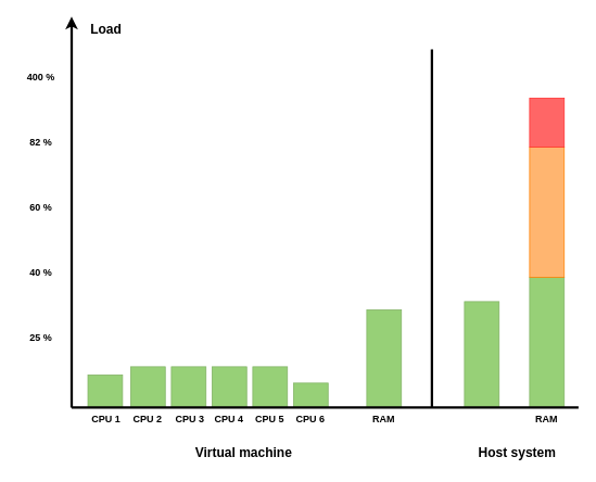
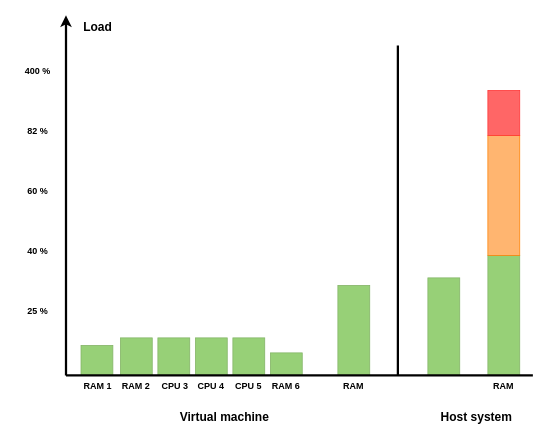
- <mxCell id="18" value="CPU 1" style="text;html=1;strokeColor=none;fillColor=none;align=center;verticalAlign=middle;whiteSpace=wrap;rounded=0;fontStyle=1" vertex="1" parent="1"><mxGeometry x="100" y="500" width="60" height="30" as="geometry" /></mxCell>
+ <mxCell id="18" value="RAM 1" style="text;html=1;strokeColor=none;fillColor=none;align=center;verticalAlign=middle;whiteSpace=wrap;rounded=0;fontStyle=1" vertex="1" parent="1"><mxGeometry x="100" y="500" width="60" height="30" as="geometry" /></mxCell>
- <mxCell id="19" value="CPU 2" style="text;html=1;strokeColor=none;fillColor=none;align=center;verticalAlign=middle;whiteSpace=wrap;rounded=0;fontStyle=1" vertex="1" parent="1"><mxGeometry x="151.25" y="500" width="60" height="30" as="geometry" /></mxCell>
+ <mxCell id="19" value="RAM 2" style="text;html=1;strokeColor=none;fillColor=none;align=center;verticalAlign=middle;whiteSpace=wrap;rounded=0;fontStyle=1" vertex="1" parent="1"><mxGeometry x="151.25" y="500" width="60" height="30" as="geometry" /></mxCell>
- <mxCell id="23" value="CPU 6" style="text;html=1;strokeColor=none;fillColor=none;align=center;verticalAlign=middle;whiteSpace=wrap;rounded=0;fontStyle=1" vertex="1" parent="1"><mxGeometry x="351.25" y="500" width="60" height="30" as="geometry" /></mxCell>
+ <mxCell id="23" value="RAM 6" style="text;html=1;strokeColor=none;fillColor=none;align=center;verticalAlign=middle;whiteSpace=wrap;rounded=0;fontStyle=1" vertex="1" parent="1"><mxGeometry x="351.25" y="500" width="60" height="30" as="geometry" /></mxCell>
